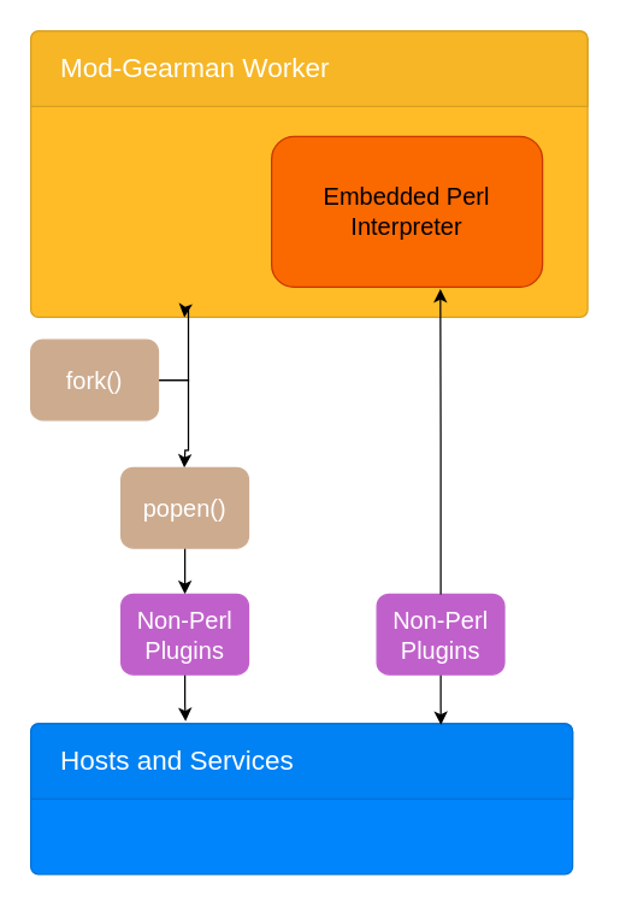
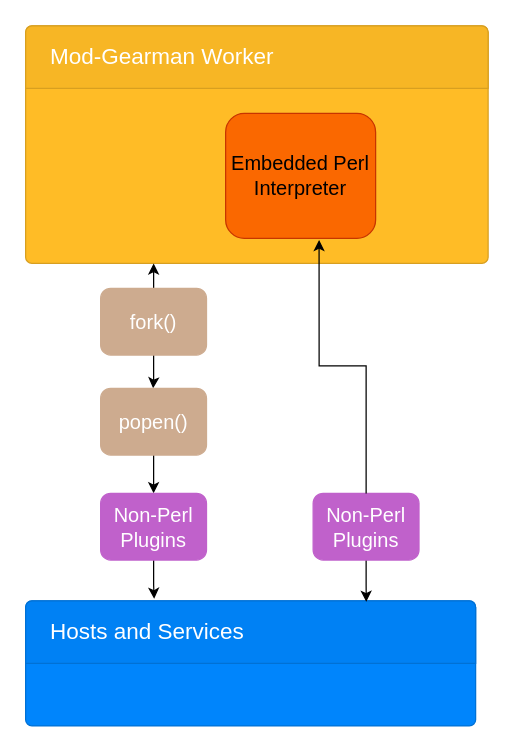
- <mxCell id="6" value="Embedded Perl Interpreter" style="rounded=1;whiteSpace=wrap;html=1;fillColor=#fa6800;fontColor=#000000;strokeColor=#C73500;fontSize=16;" parent="4" vertex="1"><mxGeometry x="160" y="70" width="180" height="100" as="geometry" /></mxCell>
+ <mxCell id="6" value="Embedded Perl Interpreter" style="rounded=1;whiteSpace=wrap;html=1;fillColor=#fa6800;fontColor=#000000;strokeColor=#C73500;fontSize=16;" parent="4" vertex="1"><mxGeometry x="160" y="70" width="120" height="100" as="geometry" /></mxCell>
- <mxCell id="9" value="fork()" style="rounded=1;whiteSpace=wrap;html=1;fillColor=light-dark(#cdab8f, #6db2ff);fontColor=#ffffff;strokeColor=light-dark(#cdab8f, #b2cbff);fontSize=16;" parent="1" vertex="1"><mxGeometry x="19.999" y="225.001" width="84.706" height="53.333" as="geometry" /></mxCell>
+ <mxCell id="9" value="fork()" style="rounded=1;whiteSpace=wrap;html=1;fillColor=light-dark(#cdab8f, #6db2ff);fontColor=#ffffff;strokeColor=light-dark(#cdab8f, #b2cbff);fontSize=16;" parent="1" vertex="1"><mxGeometry x="79.999" y="230.001" width="84.706" height="53.333" as="geometry" /></mxCell>
